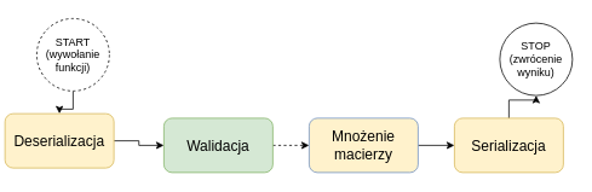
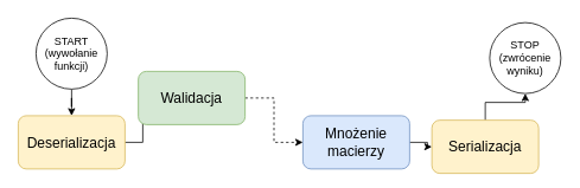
- <mxCell id="3" value="START&lt;div&gt;(wywołanie&lt;/div&gt;&lt;div&gt;funkcji)&lt;/div&gt;" style="ellipse;whiteSpace=wrap;html=1;aspect=fixed;dashed=1;" vertex="1" parent="1"><mxGeometry x="40" y="20" width="80" height="80" as="geometry" /></mxCell>
+ <mxCell id="3" value="START&lt;div&gt;(wywołanie&lt;/div&gt;&lt;div&gt;funkcji)&lt;/div&gt;" style="ellipse;whiteSpace=wrap;html=1;aspect=fixed;" vertex="1" parent="1"><mxGeometry x="40" y="20" width="80" height="80" as="geometry" /></mxCell>
- <mxCell id="5" value="Deserializacja" style="rounded=1;whiteSpace=wrap;html=1;fillColor=#fff2cc;strokeColor=#d6b656;fontSize=16;" vertex="1" parent="1"><mxGeometry x="5" y="125" width="120" height="60" as="geometry" /></mxCell>
+ <mxCell id="5" value="Deserializacja" style="rounded=1;whiteSpace=wrap;html=1;fillColor=#fff2cc;strokeColor=#d6b656;fontSize=16;" vertex="1" parent="1"><mxGeometry x="20" y="130" width="120" height="60" as="geometry" /></mxCell>
- <mxCell id="7" value="Walidacja" style="rounded=1;whiteSpace=wrap;html=1;fillColor=#d5e8d4;strokeColor=#82b366;fontSize=16;" vertex="1" parent="1"><mxGeometry x="180" y="130" width="120" height="60" as="geometry" /></mxCell>
+ <mxCell id="7" value="Walidacja" style="rounded=1;whiteSpace=wrap;html=1;fillColor=#d5e8d4;strokeColor=#82b366;fontSize=16;" vertex="1" parent="1"><mxGeometry x="155" y="80" width="120" height="60" as="geometry" /></mxCell>
- <mxCell id="9" value="Mnożenie macierzy" style="rounded=1;whiteSpace=wrap;html=1;fillColor=#fff2cc;strokeColor=#6c8ebf;fontSize=16;" vertex="1" parent="1"><mxGeometry x="340" y="130" width="120" height="60" as="geometry" /></mxCell>
+ <mxCell id="9" value="Mnożenie macierzy" style="rounded=1;whiteSpace=wrap;html=1;fillColor=#dae8fc;strokeColor=#6c8ebf;fontSize=16;" vertex="1" parent="1"><mxGeometry x="340" y="130" width="120" height="60" as="geometry" /></mxCell>
- <mxCell id="11" value="Serializacja" style="rounded=1;whiteSpace=wrap;html=1;fillColor=#fff2cc;strokeColor=#d6b656;fontSize=16;" vertex="1" parent="1"><mxGeometry x="500" y="130" width="120" height="60" as="geometry" /></mxCell>
+ <mxCell id="11" value="Serializacja" style="rounded=1;whiteSpace=wrap;html=1;fillColor=#fff2cc;strokeColor=#d6b656;fontSize=16;" vertex="1" parent="1"><mxGeometry x="485" y="135" width="120" height="60" as="geometry" /></mxCell>
